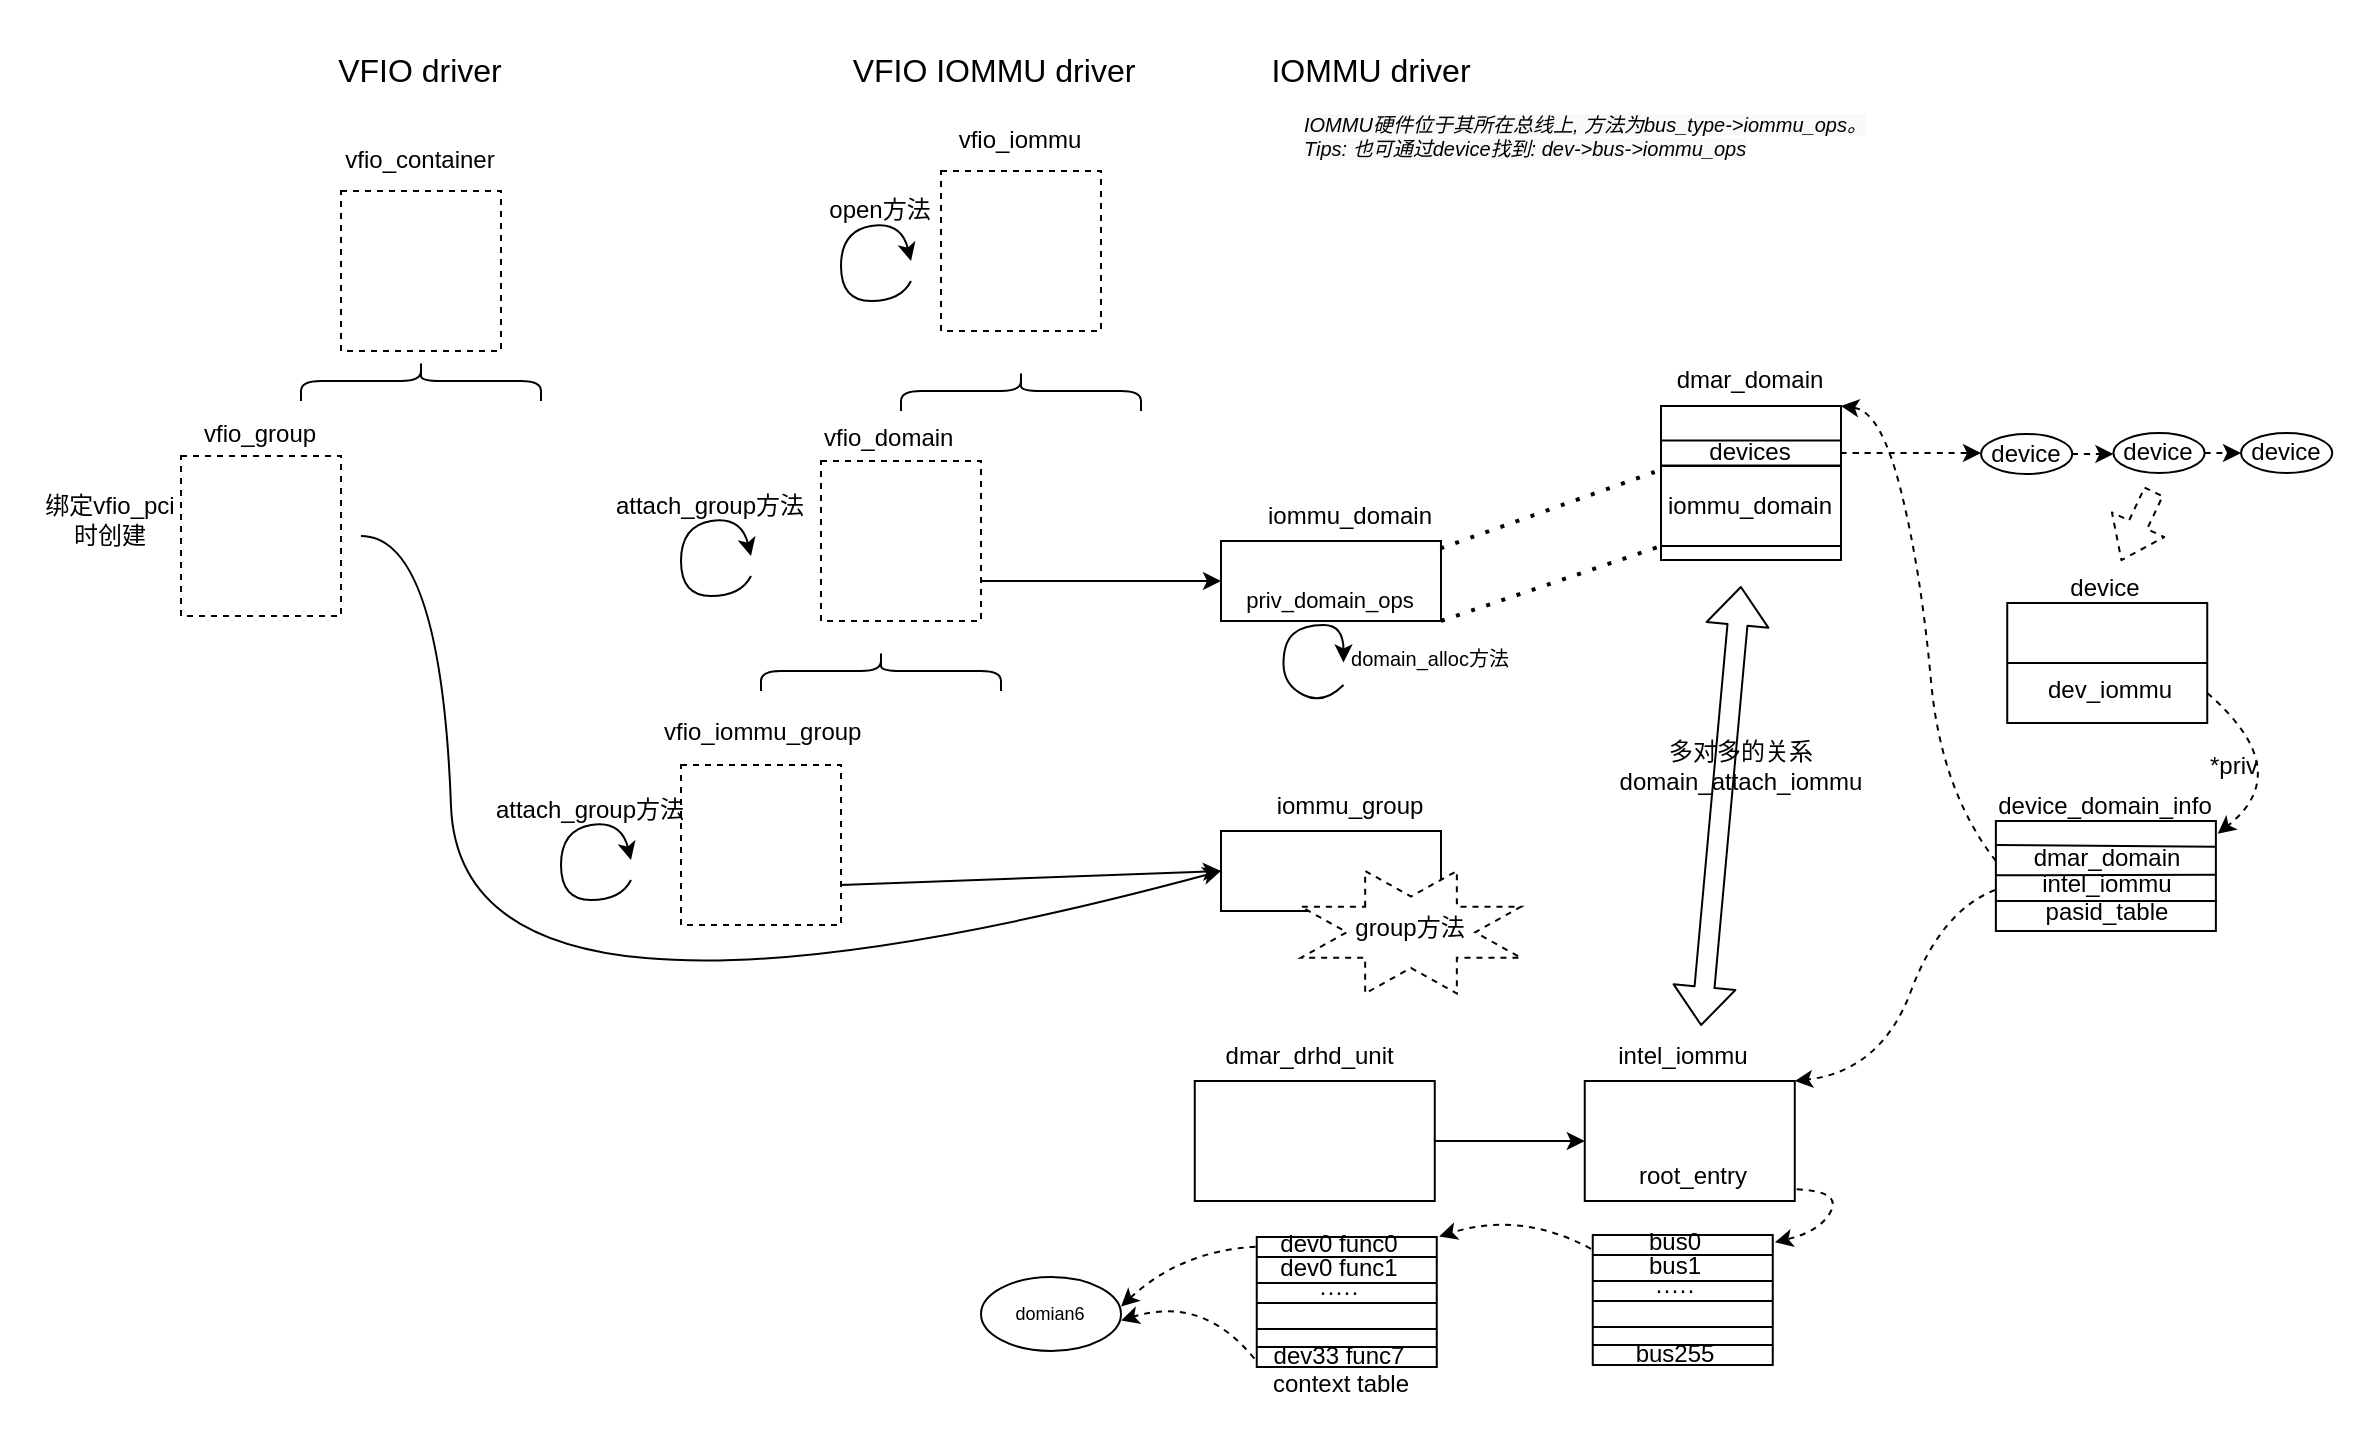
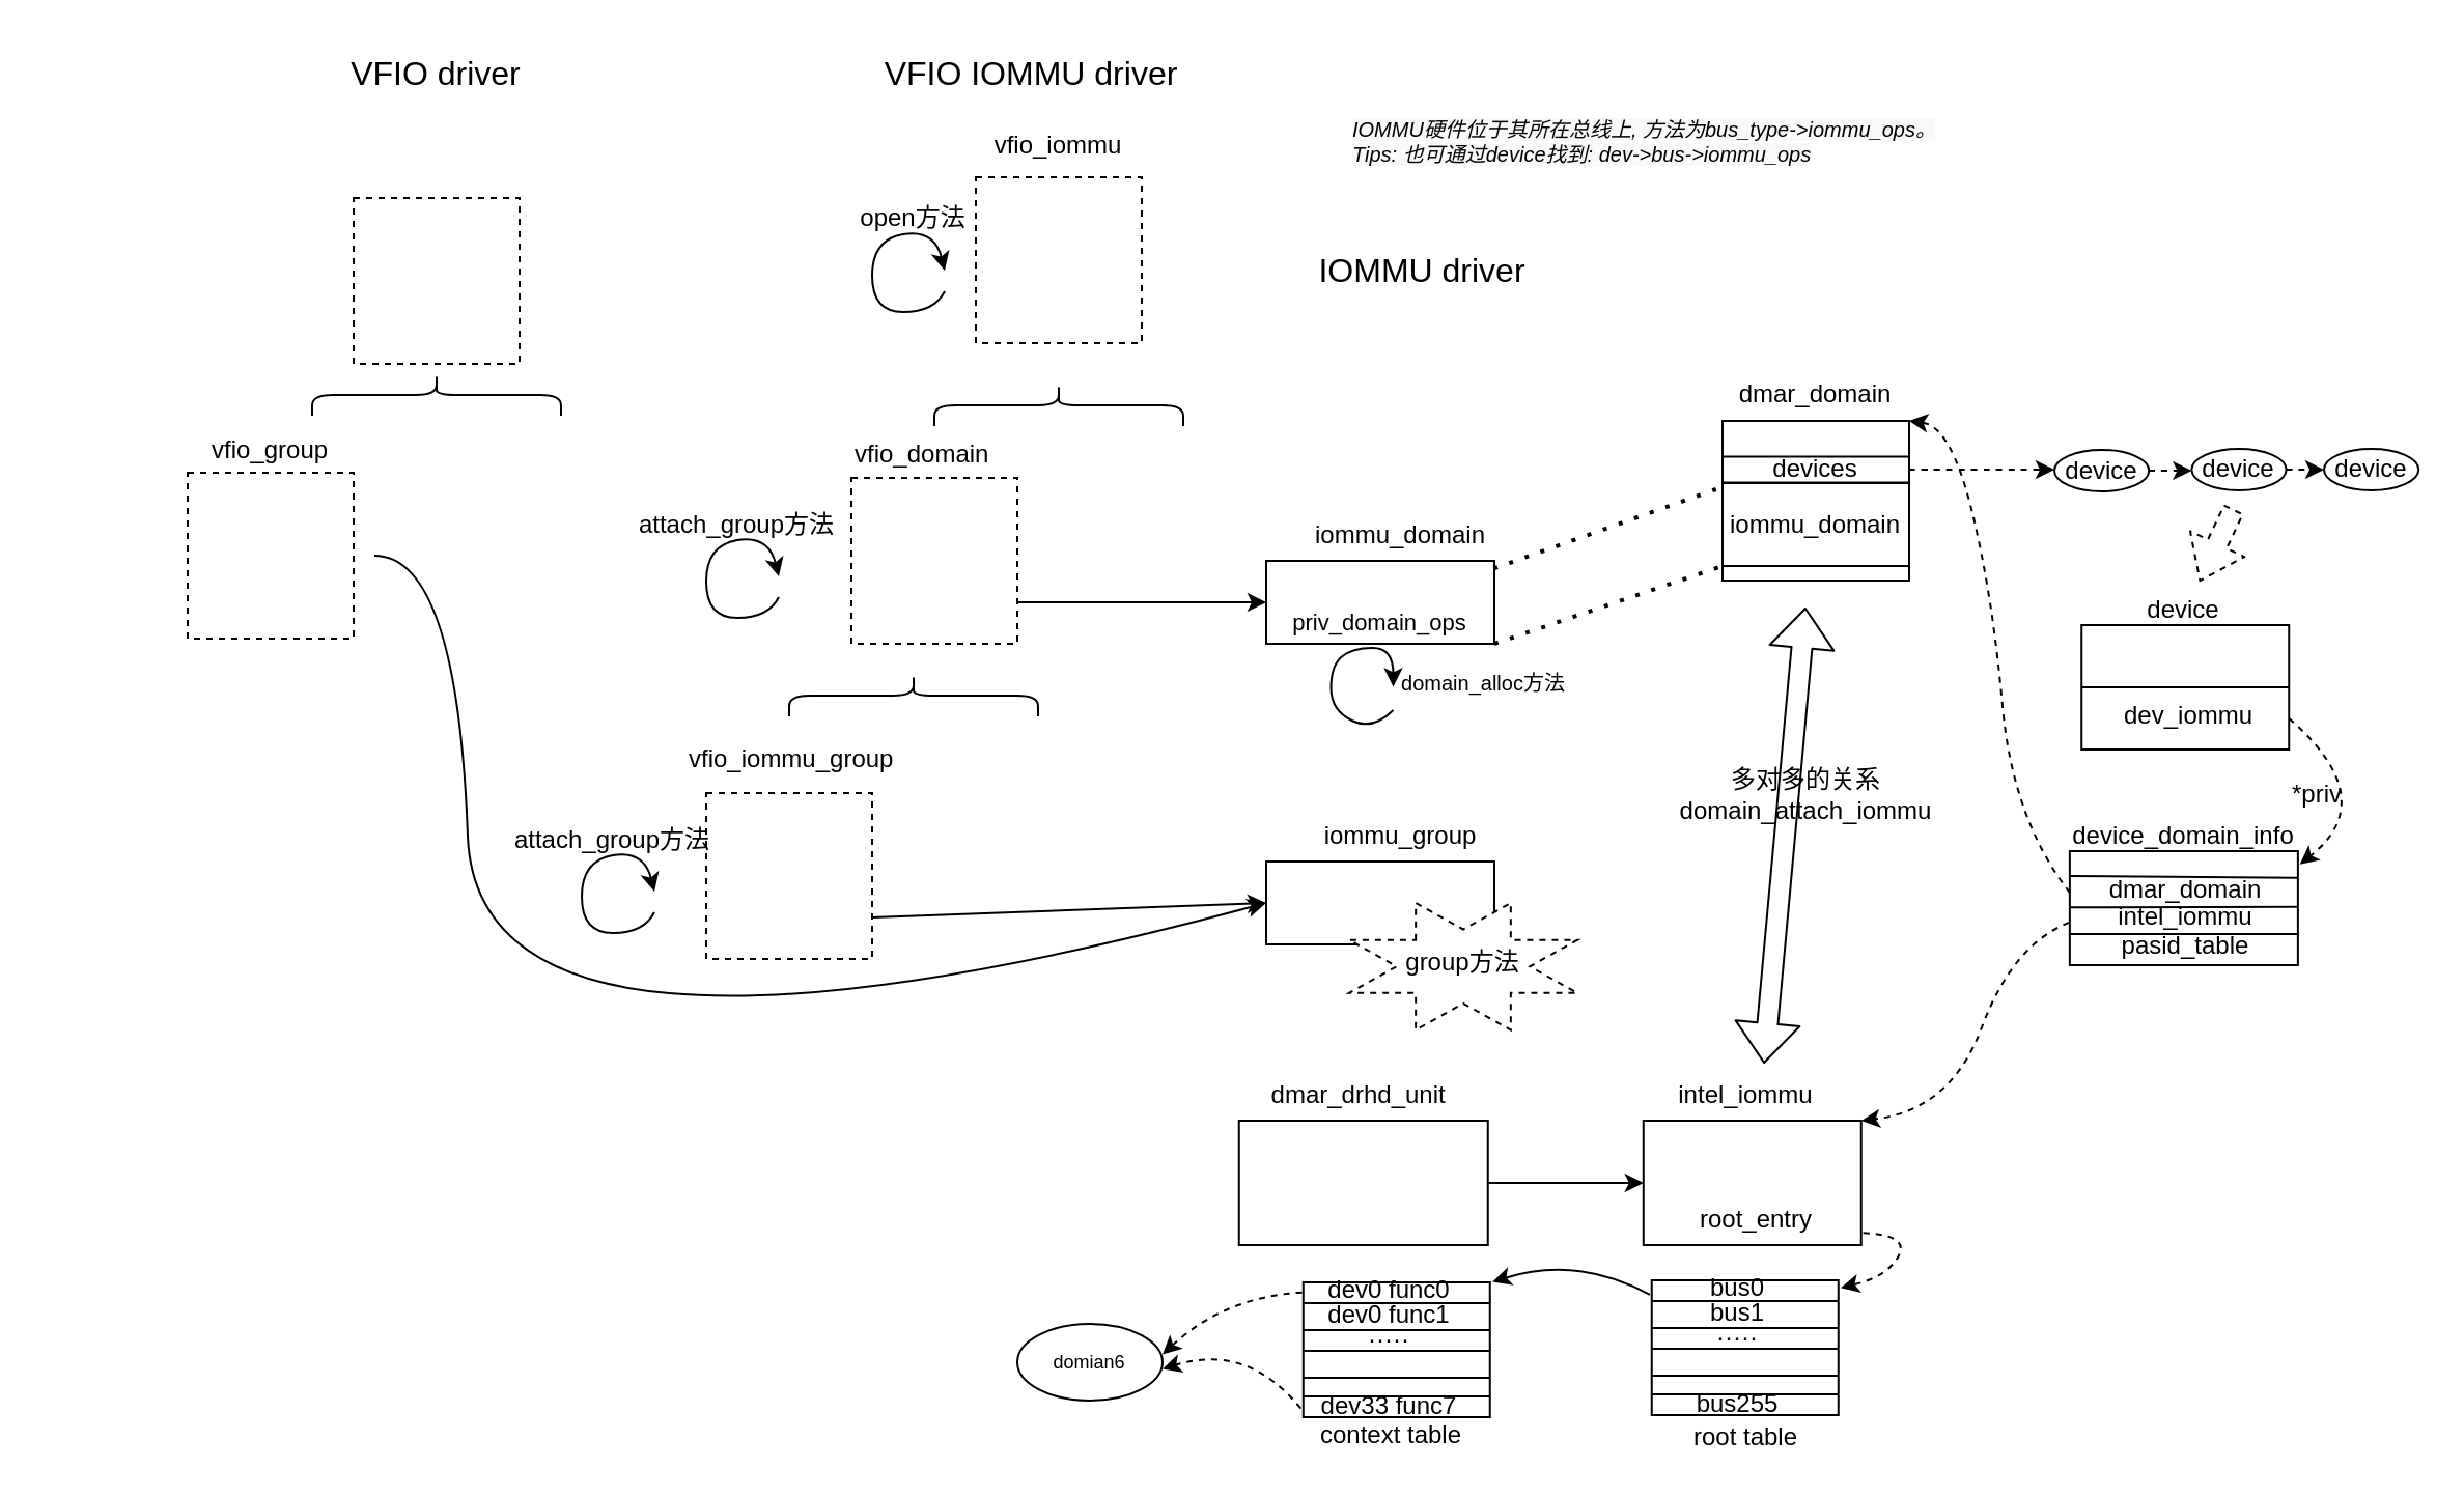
- <mxCell id="20" value="&lt;font style=&quot;font-size: 16px;&quot;&gt;IOMMU driver&lt;/font&gt;" style="text;html=1;strokeColor=none;fillColor=none;align=center;verticalAlign=middle;whiteSpace=wrap;rounded=0;" parent="1" vertex="1"><mxGeometry x="621" y="20" width="128.75" height="30" as="geometry" /></mxCell>
+ <mxCell id="20" value="&lt;font style=&quot;font-size: 16px;&quot;&gt;IOMMU driver&lt;/font&gt;" style="text;html=1;strokeColor=none;fillColor=none;align=center;verticalAlign=middle;whiteSpace=wrap;rounded=0;" parent="1" vertex="1"><mxGeometry x="621" y="115" width="128.75" height="30" as="geometry" /></mxCell>
- <mxCell id="17" value="vfio_container" style="text;html=1;strokeColor=none;fillColor=none;align=center;verticalAlign=middle;whiteSpace=wrap;rounded=0;" parent="1" vertex="1"><mxGeometry x="180" y="65" width="60" height="30" as="geometry" /></mxCell>
- <mxCell id="141" value="绑定vfio_pci时创建" style="text;html=1;strokeColor=none;fillColor=none;align=center;verticalAlign=middle;whiteSpace=wrap;rounded=0;dashed=1;" vertex="1" parent="1"><mxGeometry x="20" y="250" width="70" height="20" as="geometry" /></mxCell>
- <mxCell id="109" value="" style="endArrow=classic;html=1;dashed=1;fontSize=9;curved=1;exitX=0.067;exitY=-0.074;exitDx=0;exitDy=0;exitPerimeter=0;entryX=1;entryY=0.25;entryDx=0;entryDy=0;" parent="1" source="76" target="104" edge="1"><mxGeometry width="50" height="50" relative="1" as="geometry"><mxPoint x="745.88" y="637" as="sourcePoint" /><mxPoint x="795.88" y="587" as="targetPoint" /><Array as="points"><mxPoint x="760" y="605" /></Array></mxGeometry></mxCell>
+ <mxCell id="109" value="" style="endArrow=classic;html=1;dashed=0;fontSize=9;curved=1;exitX=0.067;exitY=-0.074;exitDx=0;exitDy=0;exitPerimeter=0;entryX=1;entryY=0.25;entryDx=0;entryDy=0;" parent="1" source="76" target="104" edge="1"><mxGeometry width="50" height="50" relative="1" as="geometry"><mxPoint x="745.88" y="637" as="sourcePoint" /><mxPoint x="795.88" y="587" as="targetPoint" /><Array as="points"><mxPoint x="760" y="605" /></Array></mxGeometry></mxCell>
+ <mxCell id="110" value="root table" style="text;html=1;strokeColor=none;fillColor=none;align=center;verticalAlign=middle;whiteSpace=wrap;rounded=0;" parent="1" vertex="1"><mxGeometry x="791.51" y="685" width="98.75" height="15" as="geometry" /></mxCell>
